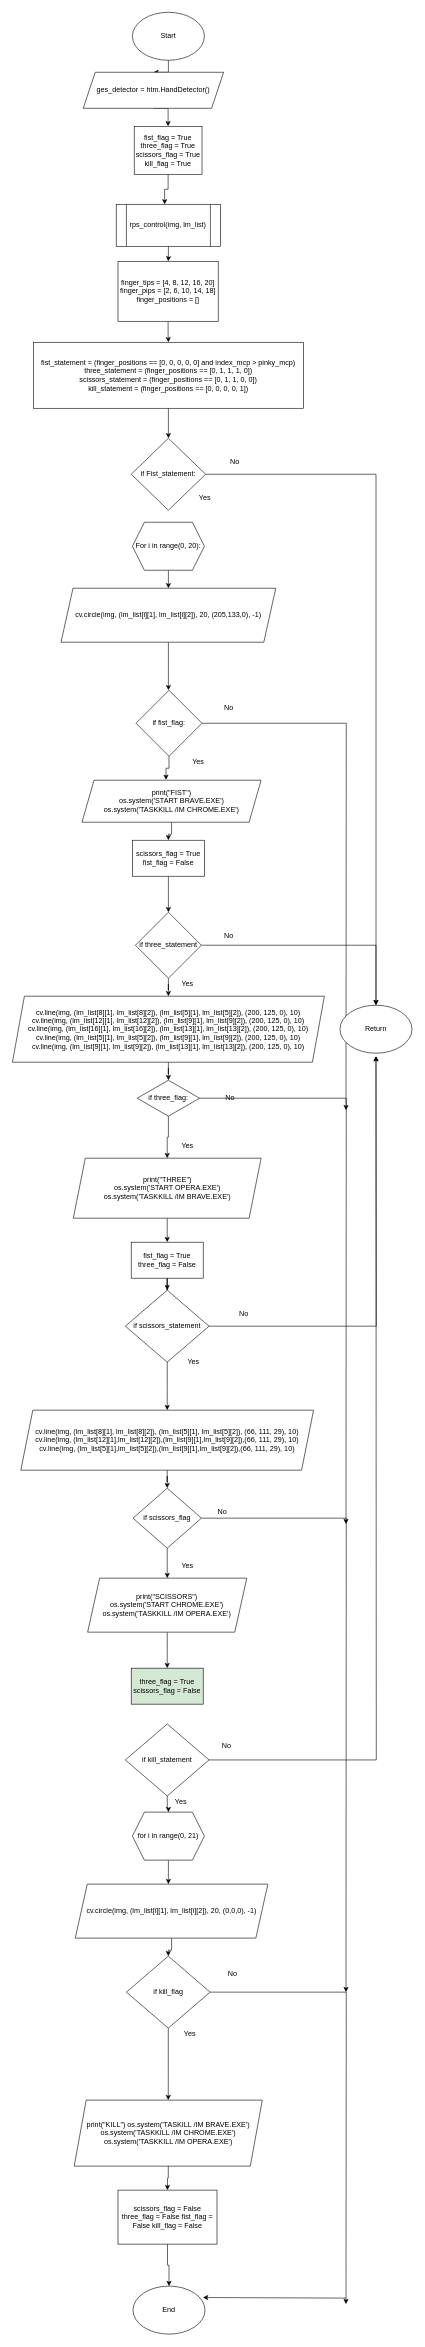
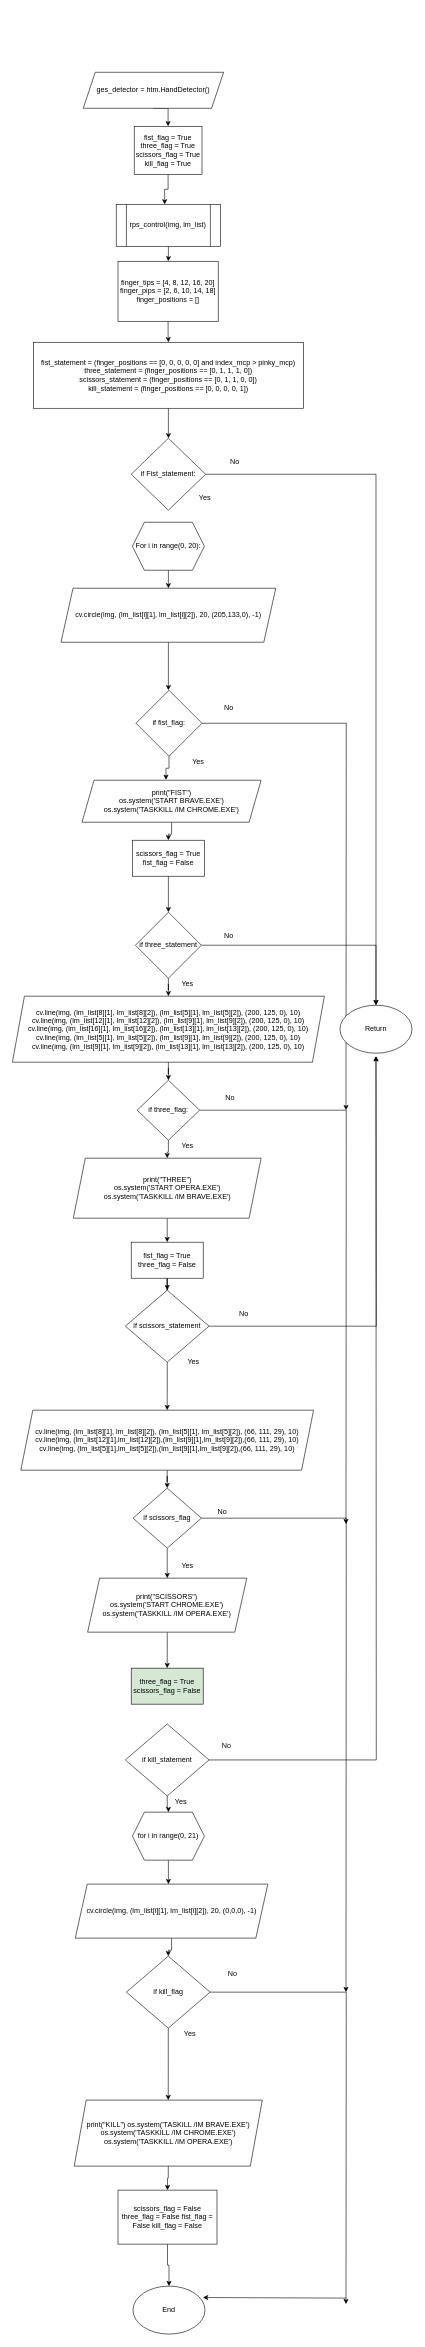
- <mxCell id="3" value="Start" style="ellipse;whiteSpace=wrap;html=1;" vertex="1" parent="1"><mxGeometry x="220" y="20" width="120" height="80" as="geometry" /></mxCell>
- <mxCell id="2" style="edgeStyle=orthogonalEdgeStyle;rounded=0;orthogonalLoop=1;jettySize=auto;html=1;entryX=0.5;entryY=0;entryDx=0;entryDy=0;" edge="1" parent="1" source="3" target="5"><mxGeometry relative="1" as="geometry" /></mxCell>
- <mxCell id="34" value="if three_flag:" style="rhombus;whiteSpace=wrap;html=1;" vertex="1" parent="1"><mxGeometry x="228" y="1800" width="104" height="60" as="geometry" /></mxCell>
+ <mxCell id="34" value="if three_flag:" style="rhombus;whiteSpace=wrap;html=1;" vertex="1" parent="1"><mxGeometry x="228" y="1800" width="104" height="100" as="geometry" /></mxCell>
